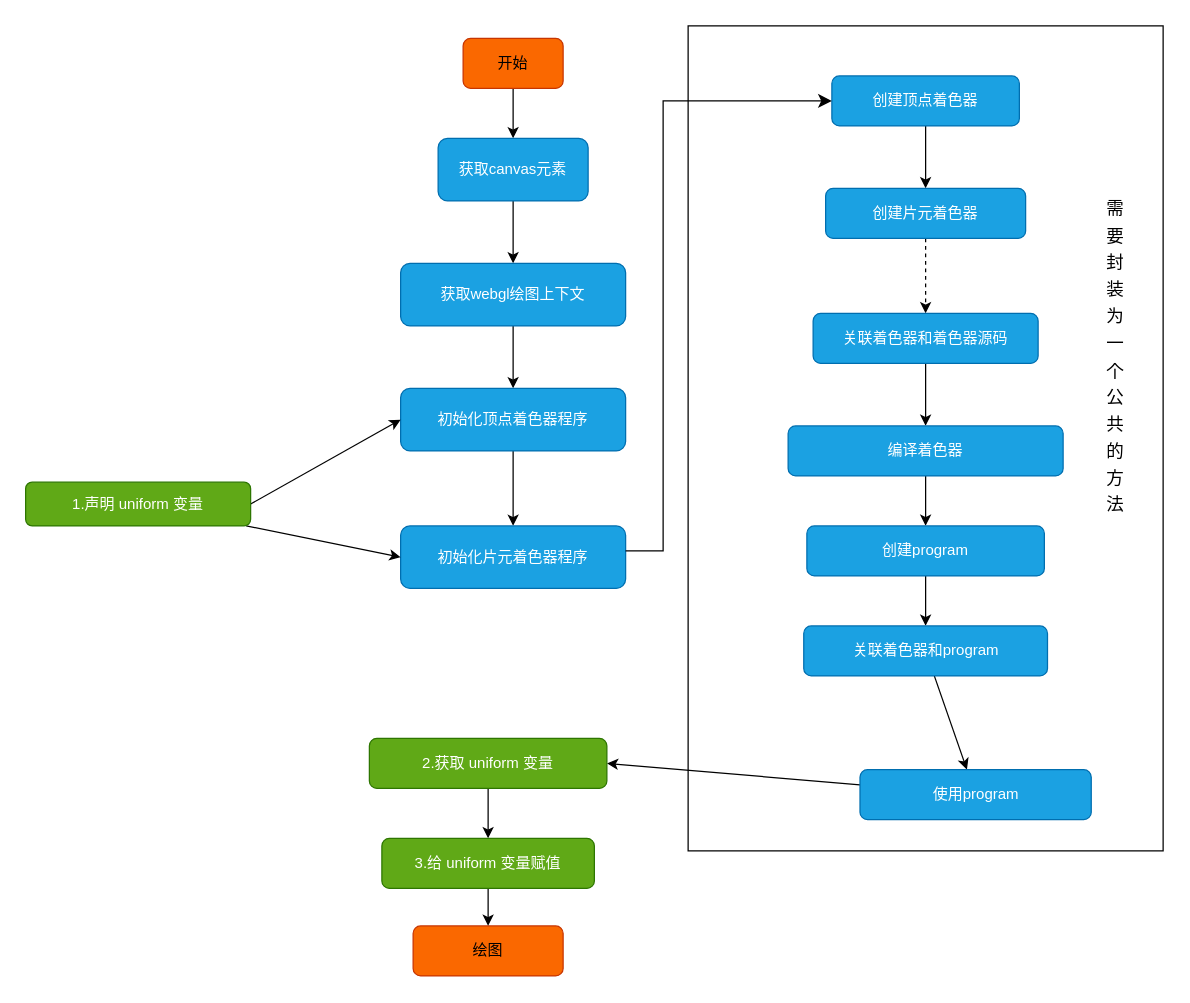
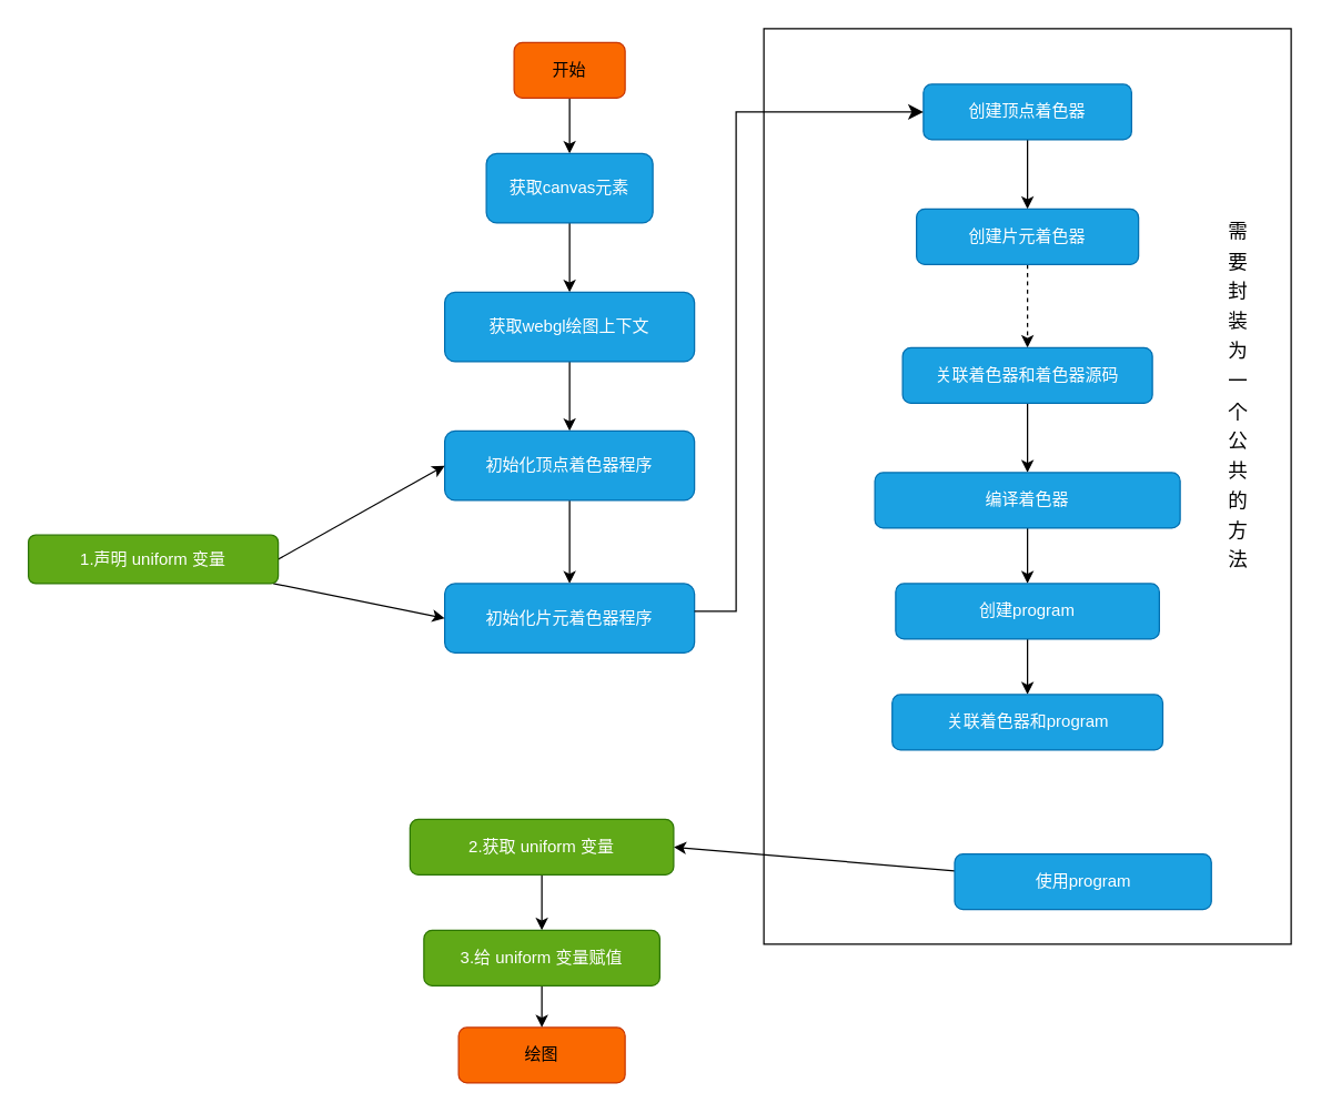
- <mxCell id="22" value="" style="edgeStyle=none;html=1;" parent="1" source="23" target="25" edge="1"><mxGeometry relative="1" as="geometry" /></mxCell>
